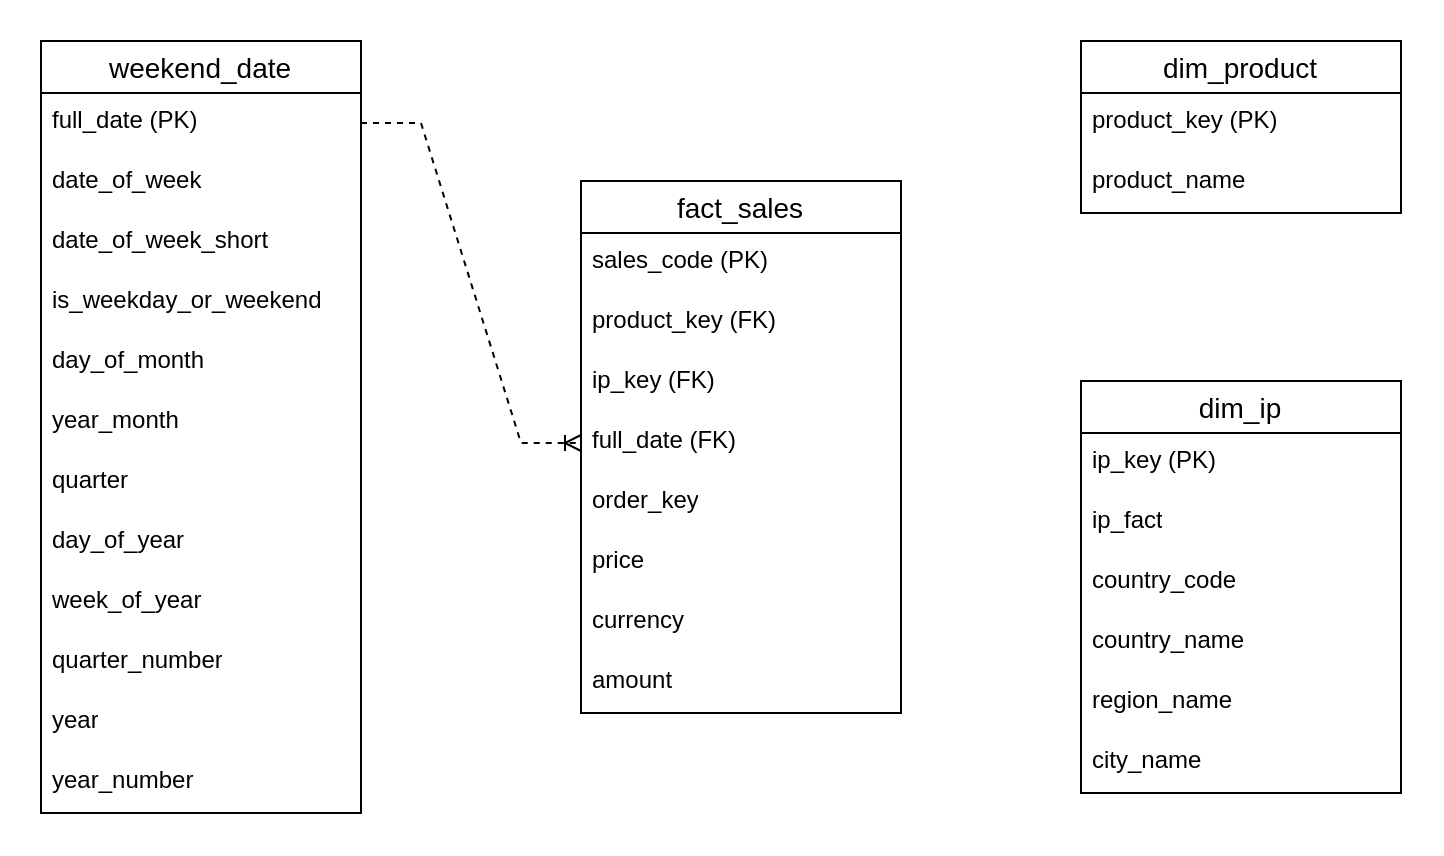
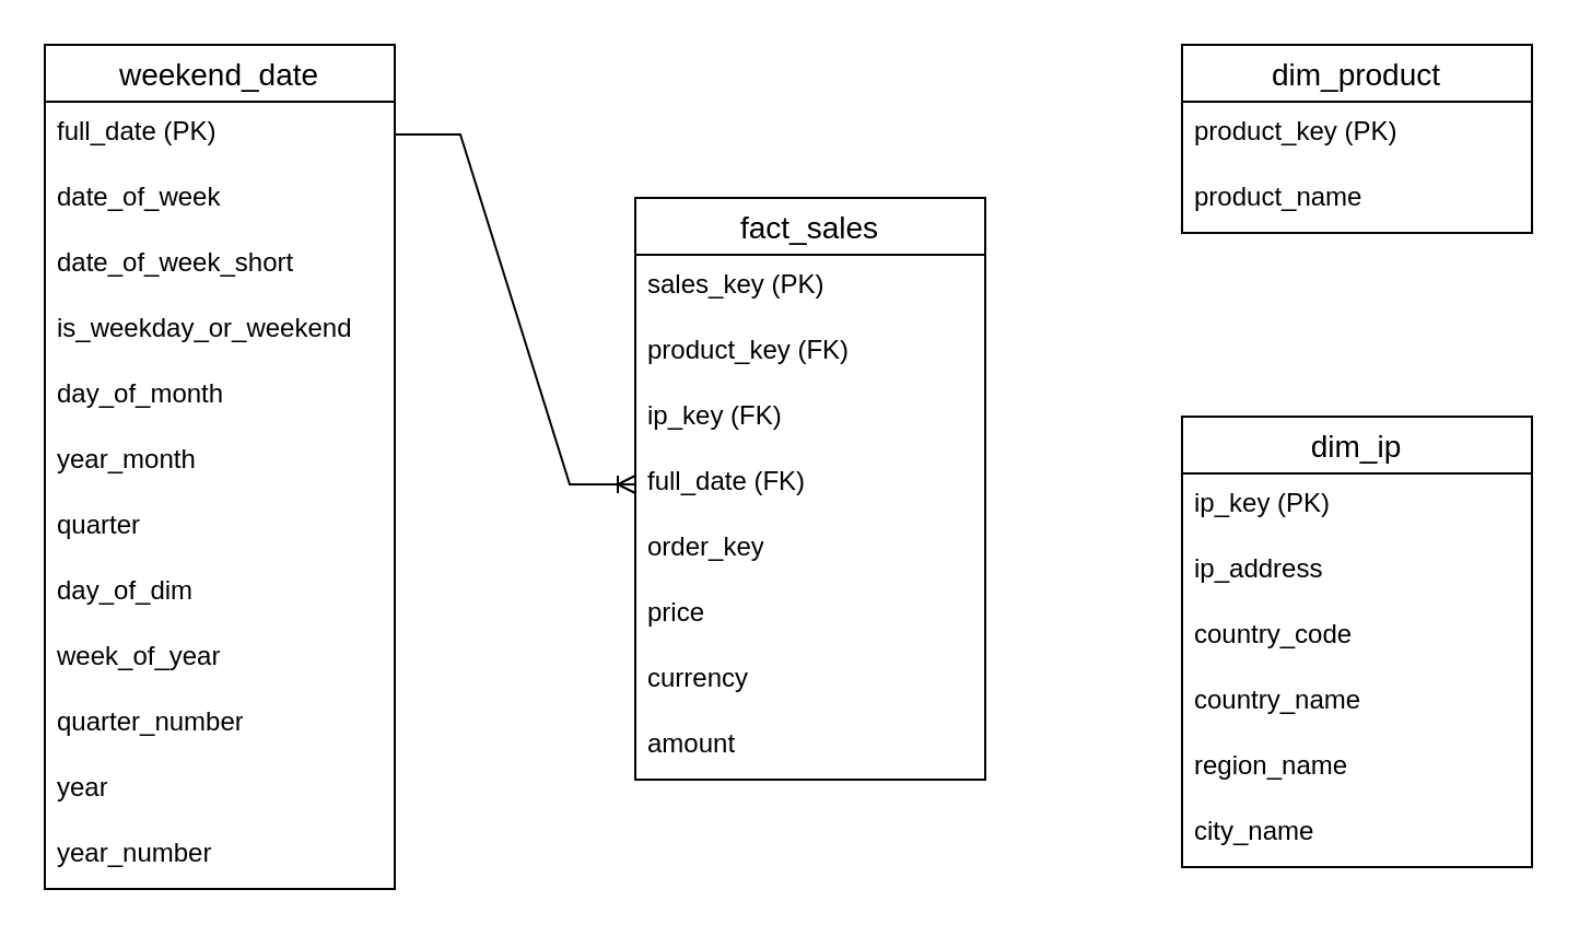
- <mxCell id="3" value="sales_code (PK)" style="text;strokeColor=none;fillColor=none;spacingLeft=4;spacingRight=4;overflow=hidden;rotatable=0;points=[[0,0.5],[1,0.5]];portConstraint=eastwest;fontSize=12;whiteSpace=wrap;html=1;" vertex="1" parent="2"><mxGeometry y="26" width="160" height="30" as="geometry" /></mxCell>
+ <mxCell id="3" value="sales_key (PK)" style="text;strokeColor=none;fillColor=none;spacingLeft=4;spacingRight=4;overflow=hidden;rotatable=0;points=[[0,0.5],[1,0.5]];portConstraint=eastwest;fontSize=12;whiteSpace=wrap;html=1;" vertex="1" parent="2"><mxGeometry y="26" width="160" height="30" as="geometry" /></mxCell>
- <mxCell id="34" value="" style="edgeStyle=entityRelationEdgeStyle;fontSize=12;html=1;endArrow=ERoneToMany;rounded=0;exitX=1;exitY=0.5;exitDx=0;exitDy=0;entryX=0;entryY=0.5;entryDx=0;entryDy=0;dashed=1;" parent="1" source="19" target="6" edge="1"><mxGeometry width="100" height="100" relative="1" as="geometry"><mxPoint x="80" y="270" as="sourcePoint" /><mxPoint x="180" y="170" as="targetPoint" /></mxGeometry></mxCell>
+ <mxCell id="34" value="" style="edgeStyle=entityRelationEdgeStyle;fontSize=12;html=1;endArrow=ERoneToMany;rounded=0;exitX=1;exitY=0.5;exitDx=0;exitDy=0;entryX=0;entryY=0.5;entryDx=0;entryDy=0;" parent="1" source="19" target="6" edge="1"><mxGeometry width="100" height="100" relative="1" as="geometry"><mxPoint x="80" y="270" as="sourcePoint" /><mxPoint x="180" y="170" as="targetPoint" /></mxGeometry></mxCell>
- <mxCell id="13" value="ip_fact" style="text;strokeColor=none;fillColor=none;spacingLeft=4;spacingRight=4;overflow=hidden;rotatable=0;points=[[0,0.5],[1,0.5]];portConstraint=eastwest;fontSize=12;whiteSpace=wrap;html=1;" vertex="1" parent="11"><mxGeometry y="56" width="160" height="30" as="geometry" /></mxCell>
+ <mxCell id="13" value="ip_address" style="text;strokeColor=none;fillColor=none;spacingLeft=4;spacingRight=4;overflow=hidden;rotatable=0;points=[[0,0.5],[1,0.5]];portConstraint=eastwest;fontSize=12;whiteSpace=wrap;html=1;" vertex="1" parent="11"><mxGeometry y="56" width="160" height="30" as="geometry" /></mxCell>
- <mxCell id="26" value="day_of_year" style="text;strokeColor=none;fillColor=none;spacingLeft=4;spacingRight=4;overflow=hidden;rotatable=0;points=[[0,0.5],[1,0.5]];portConstraint=eastwest;fontSize=12;whiteSpace=wrap;html=1;" vertex="1" parent="18"><mxGeometry y="236" width="160" height="30" as="geometry" /></mxCell>
+ <mxCell id="26" value="day_of_dim" style="text;strokeColor=none;fillColor=none;spacingLeft=4;spacingRight=4;overflow=hidden;rotatable=0;points=[[0,0.5],[1,0.5]];portConstraint=eastwest;fontSize=12;whiteSpace=wrap;html=1;" vertex="1" parent="18"><mxGeometry y="236" width="160" height="30" as="geometry" /></mxCell>
